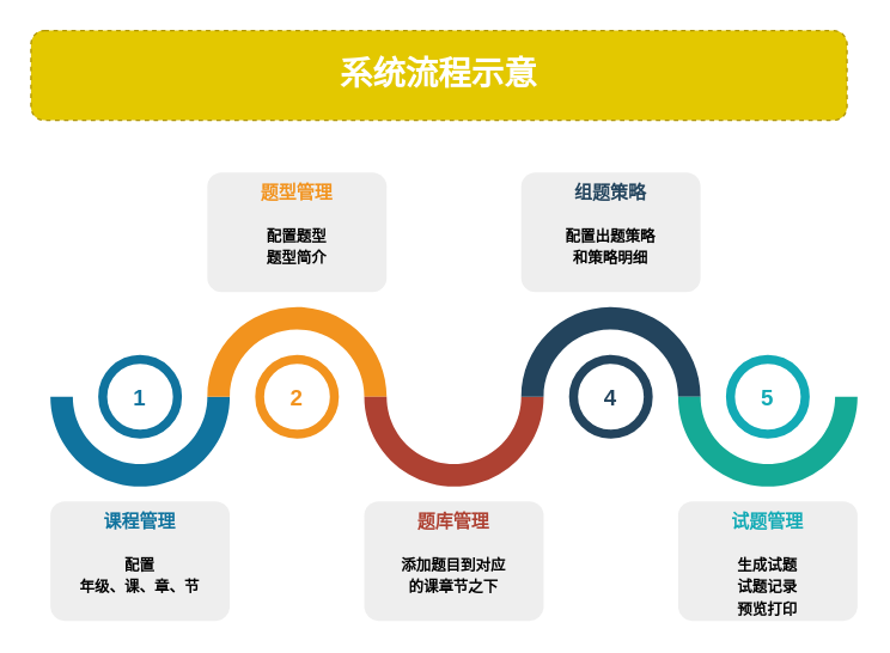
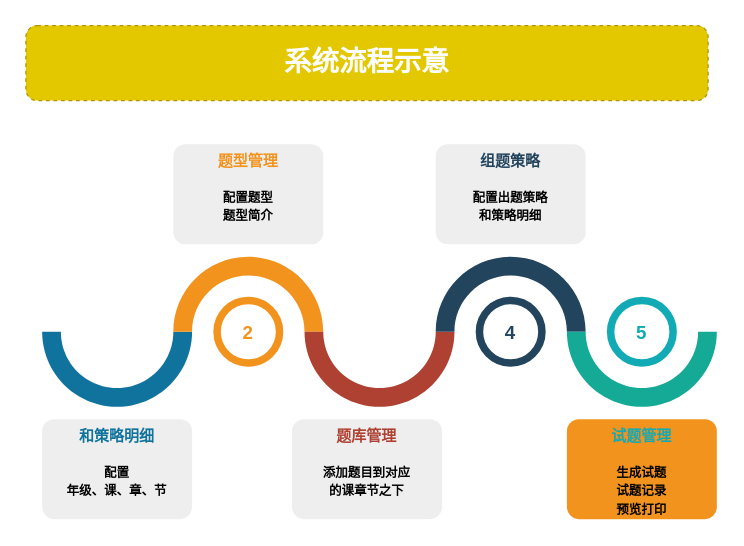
- <mxCell id="7" value="1" style="shape=ellipse;strokeWidth=6;strokeColor=#10739E;fontSize=15;html=0;fontStyle=1;fontColor=#10739E;labelBackgroundColor=none;" vertex="1" parent="1"><mxGeometry x="68" y="240" width="50" height="50" as="geometry" /></mxCell>
- <mxCell id="11" value="&lt;font&gt;&lt;font color=&quot;#10739e&quot;&gt;&lt;span&gt;课程管理&lt;/span&gt;&lt;/font&gt;&lt;br&gt;&lt;br&gt;&lt;span style=&quot;font-size: 10px&quot;&gt;配置&lt;br&gt;年级、课、章、节&lt;/span&gt;&lt;br&gt;&lt;/font&gt;" style="rounded=1;strokeColor=none;fillColor=#EEEEEE;align=center;arcSize=12;verticalAlign=top;whiteSpace=wrap;html=1;fontSize=12;fontStyle=1;labelBackgroundColor=none;" vertex="1" parent="1"><mxGeometry x="33" y="335" width="120" height="80" as="geometry" /></mxCell>
+ <mxCell id="11" value="&lt;font&gt;&lt;font color=&quot;#10739e&quot;&gt;&lt;span&gt;和策略明细&lt;/span&gt;&lt;/font&gt;&lt;br&gt;&lt;br&gt;&lt;span style=&quot;font-size: 10px&quot;&gt;配置&lt;br&gt;年级、课、章、节&lt;/span&gt;&lt;br&gt;&lt;/font&gt;" style="rounded=1;strokeColor=none;fillColor=#EEEEEE;align=center;arcSize=12;verticalAlign=top;whiteSpace=wrap;html=1;fontSize=12;fontStyle=1;labelBackgroundColor=none;" vertex="1" parent="1"><mxGeometry x="33" y="335" width="120" height="80" as="geometry" /></mxCell>
- <mxCell id="13" value="&lt;font&gt;&lt;font style=&quot;font-size: 12px&quot; color=&quot;#AE4132&quot;&gt;&lt;span&gt;题库管理&lt;/span&gt;&lt;/font&gt;&lt;br&gt;&lt;br&gt;&lt;font size=&quot;1&quot;&gt;添加题目到对应&lt;br&gt;的课章节之下&lt;/font&gt;&lt;br&gt;&lt;/font&gt;" style="rounded=1;strokeColor=none;fillColor=#EEEEEE;align=center;arcSize=12;verticalAlign=top;whiteSpace=wrap;html=1;fontSize=12;fontStyle=1;labelBackgroundColor=none;" vertex="1" parent="1"><mxGeometry x="243" y="335" width="120" height="80" as="geometry" /></mxCell>
+ <mxCell id="13" value="&lt;font&gt;&lt;font style=&quot;font-size: 12px&quot; color=&quot;#AE4132&quot;&gt;&lt;span&gt;题库管理&lt;/span&gt;&lt;/font&gt;&lt;br&gt;&lt;br&gt;&lt;font size=&quot;1&quot;&gt;添加题目到对应&lt;br&gt;的课章节之下&lt;/font&gt;&lt;br&gt;&lt;/font&gt;" style="rounded=1;strokeColor=none;fillColor=#EEEEEE;align=center;arcSize=12;verticalAlign=top;whiteSpace=wrap;html=1;fontSize=12;fontStyle=1;labelBackgroundColor=none;" vertex="1" parent="1"><mxGeometry x="233" y="335" width="120" height="80" as="geometry" /></mxCell>
- <mxCell id="15" value="&lt;font style=&quot;font-size: 10px&quot;&gt;&lt;font style=&quot;font-size: 12px&quot; color=&quot;#12AAB5&quot;&gt;&lt;span&gt;试题管理&lt;/span&gt;&lt;/font&gt;&lt;br&gt;&lt;br&gt;&lt;font size=&quot;1&quot;&gt;生成试题&lt;br&gt;试题记录&lt;br&gt;预览打印&lt;br&gt;&lt;/font&gt;&lt;/font&gt;" style="rounded=1;strokeColor=none;fillColor=#EEEEEE;align=center;arcSize=12;verticalAlign=top;whiteSpace=wrap;html=1;fontSize=12;fontStyle=1;labelBackgroundColor=none;" vertex="1" parent="1"><mxGeometry x="453" y="335" width="120" height="80" as="geometry" /></mxCell>
+ <mxCell id="15" value="&lt;font style=&quot;font-size: 10px&quot;&gt;&lt;font style=&quot;font-size: 12px&quot; color=&quot;#12AAB5&quot;&gt;&lt;span&gt;试题管理&lt;/span&gt;&lt;/font&gt;&lt;br&gt;&lt;br&gt;&lt;font size=&quot;1&quot;&gt;生成试题&lt;br&gt;试题记录&lt;br&gt;预览打印&lt;br&gt;&lt;/font&gt;&lt;/font&gt;" style="rounded=1;strokeColor=none;fillColor=#f2931e;align=center;arcSize=12;verticalAlign=top;whiteSpace=wrap;html=1;fontSize=12;fontStyle=1;labelBackgroundColor=none;" vertex="1" parent="1"><mxGeometry x="453" y="335" width="120" height="80" as="geometry" /></mxCell>
